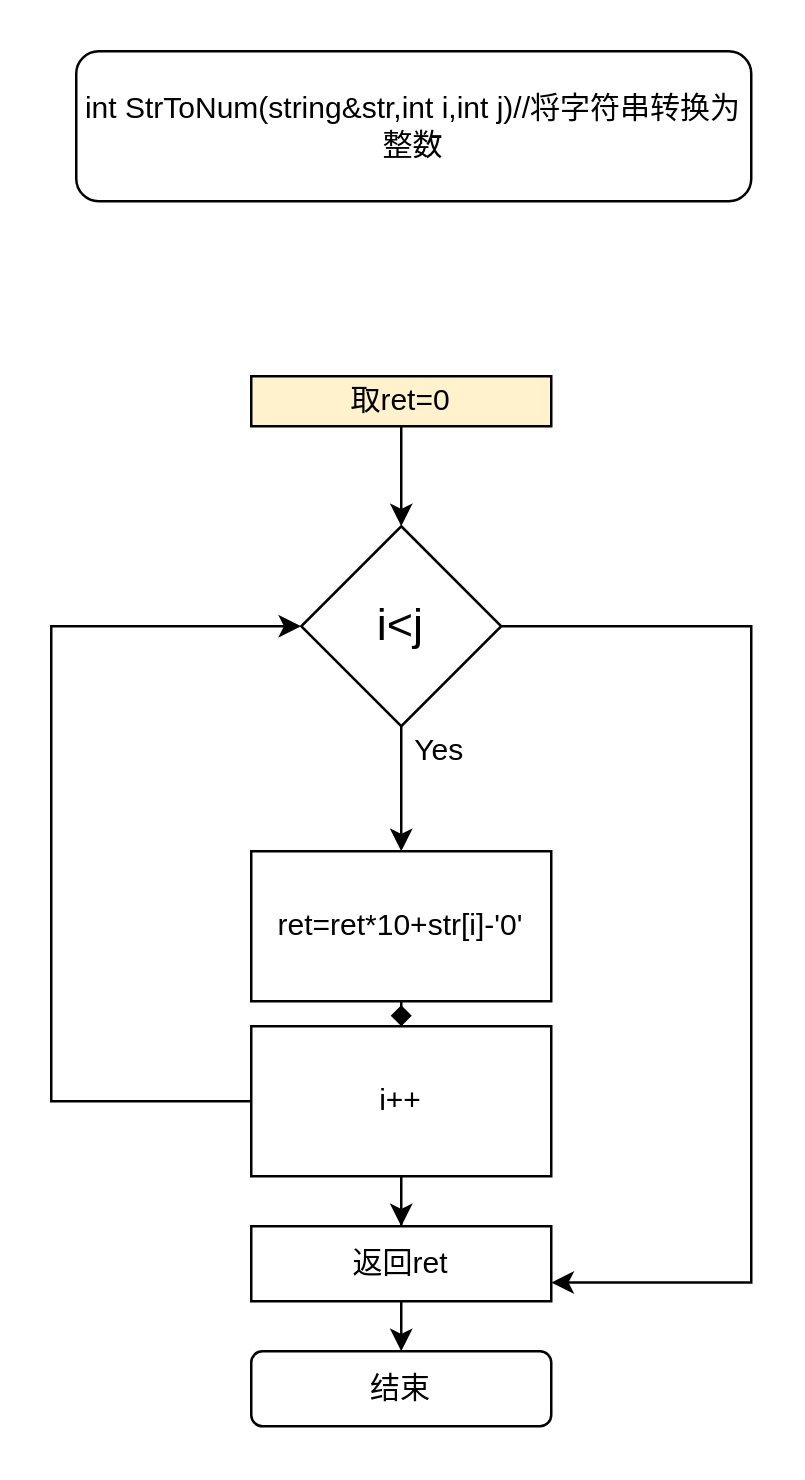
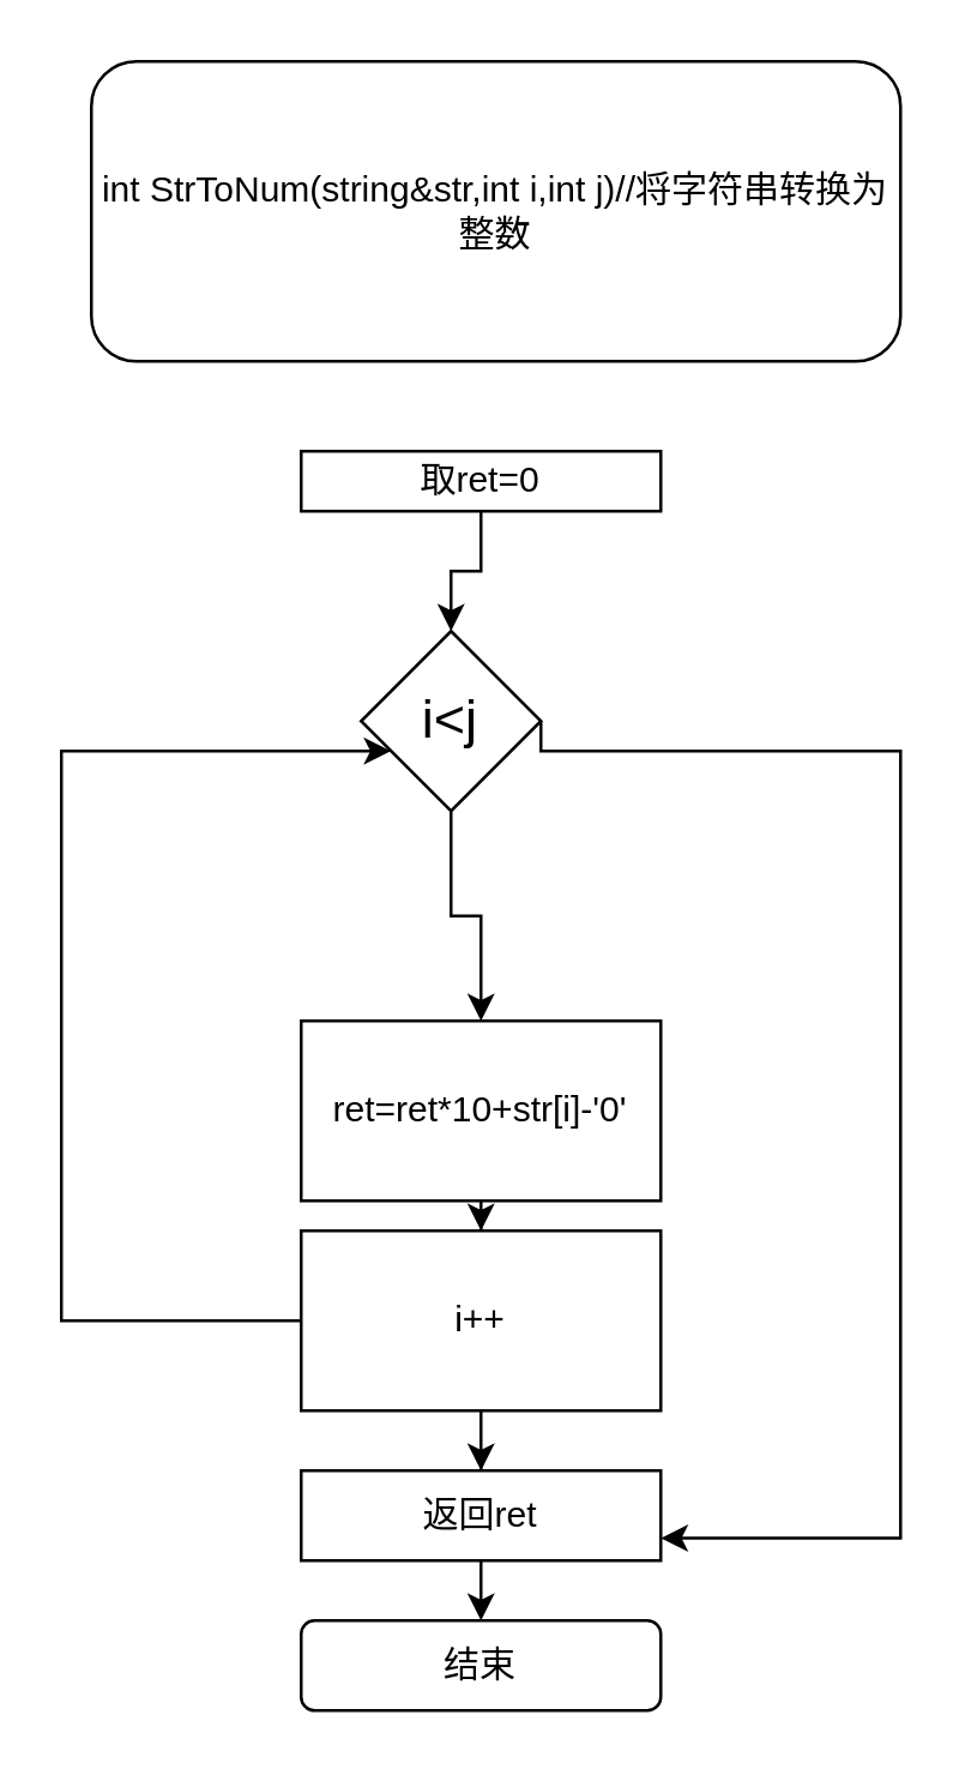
- <mxCell id="2" value="int StrToNum(string&amp;amp;str,int i,int j)//将字符串转换为整数" style="rounded=1;whiteSpace=wrap;html=1;" vertex="1" parent="1"><mxGeometry x="30" y="20" width="270" height="60" as="geometry" /></mxCell>
+ <mxCell id="2" value="int StrToNum(string&amp;amp;str,int i,int j)//将字符串转换为整数" style="rounded=1;whiteSpace=wrap;html=1;" vertex="1" parent="1"><mxGeometry x="30" y="20" width="270" height="100" as="geometry" /></mxCell>
- <mxCell id="4" value="取ret=0" style="rounded=0;whiteSpace=wrap;html=1;fillColor=#fff2cc;" vertex="1" parent="1"><mxGeometry x="100" y="150" width="120" height="20" as="geometry" /></mxCell>
+ <mxCell id="4" value="取ret=0" style="rounded=0;whiteSpace=wrap;html=1;" vertex="1" parent="1"><mxGeometry x="100" y="150" width="120" height="20" as="geometry" /></mxCell>
- <mxCell id="7" value="&lt;font style=&quot;font-size: 18px&quot;&gt;i&amp;lt;j&lt;/font&gt;" style="rhombus;whiteSpace=wrap;html=1;" vertex="1" parent="1"><mxGeometry x="120" y="210" width="80" height="80" as="geometry" /></mxCell>
+ <mxCell id="7" value="&lt;font style=&quot;font-size: 18px&quot;&gt;i&amp;lt;j&lt;/font&gt;" style="rhombus;whiteSpace=wrap;html=1;" vertex="1" parent="1"><mxGeometry x="120" y="210" width="60" height="60" as="geometry" /></mxCell>
- <mxCell id="13" value="Yes" style="text;html=1;align=center;verticalAlign=middle;resizable=0;points=[];autosize=1;" vertex="1" parent="1"><mxGeometry x="160" y="290" width="30" height="20" as="geometry" /></mxCell>
- <mxCell id="8" style="edgeStyle=orthogonalEdgeStyle;rounded=0;orthogonalLoop=1;jettySize=auto;html=1;exitX=0.5;exitY=1;exitDx=0;exitDy=0;endArrow=diamond;" edge="1" parent="1" source="9" target="12"><mxGeometry relative="1" as="geometry"><mxPoint x="160" y="410" as="targetPoint" /></mxGeometry></mxCell>
+ <mxCell id="8" style="edgeStyle=orthogonalEdgeStyle;rounded=0;orthogonalLoop=1;jettySize=auto;html=1;exitX=0.5;exitY=1;exitDx=0;exitDy=0;" edge="1" parent="1" source="9" target="12"><mxGeometry relative="1" as="geometry"><mxPoint x="160" y="410" as="targetPoint" /></mxGeometry></mxCell>
